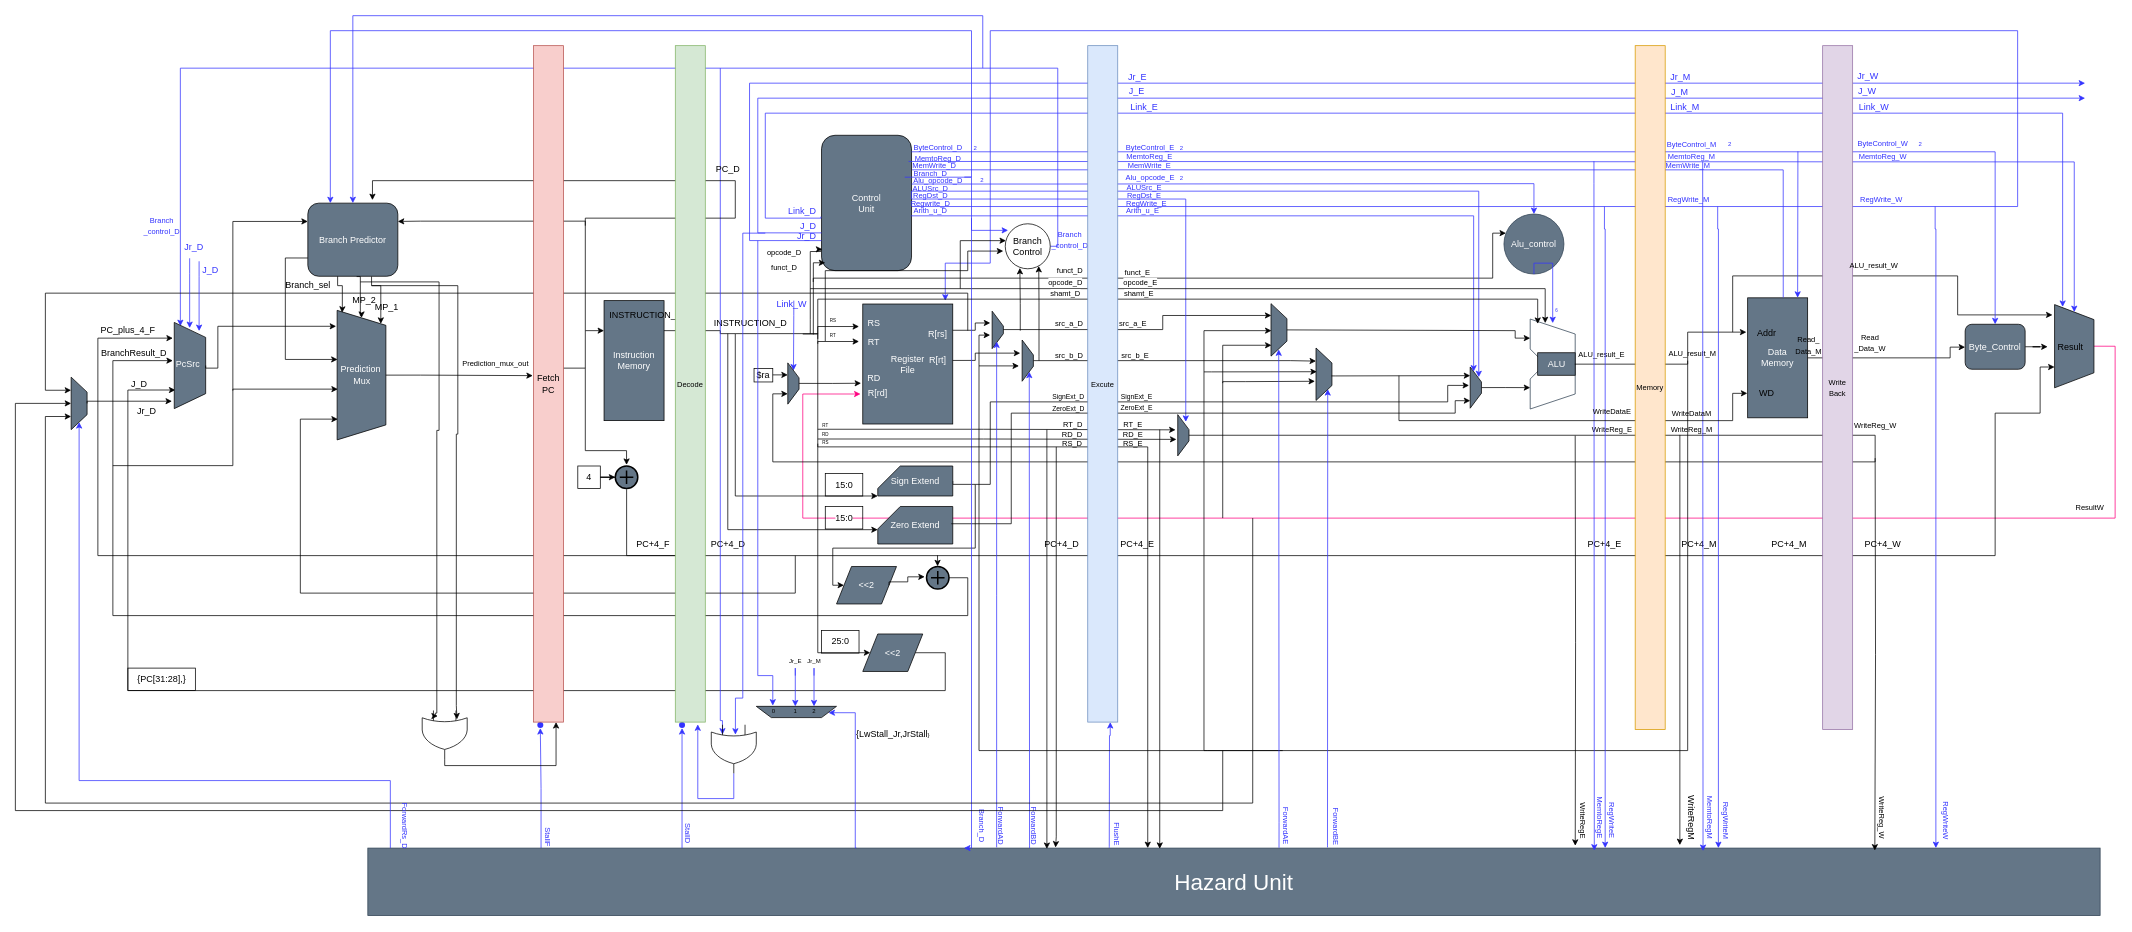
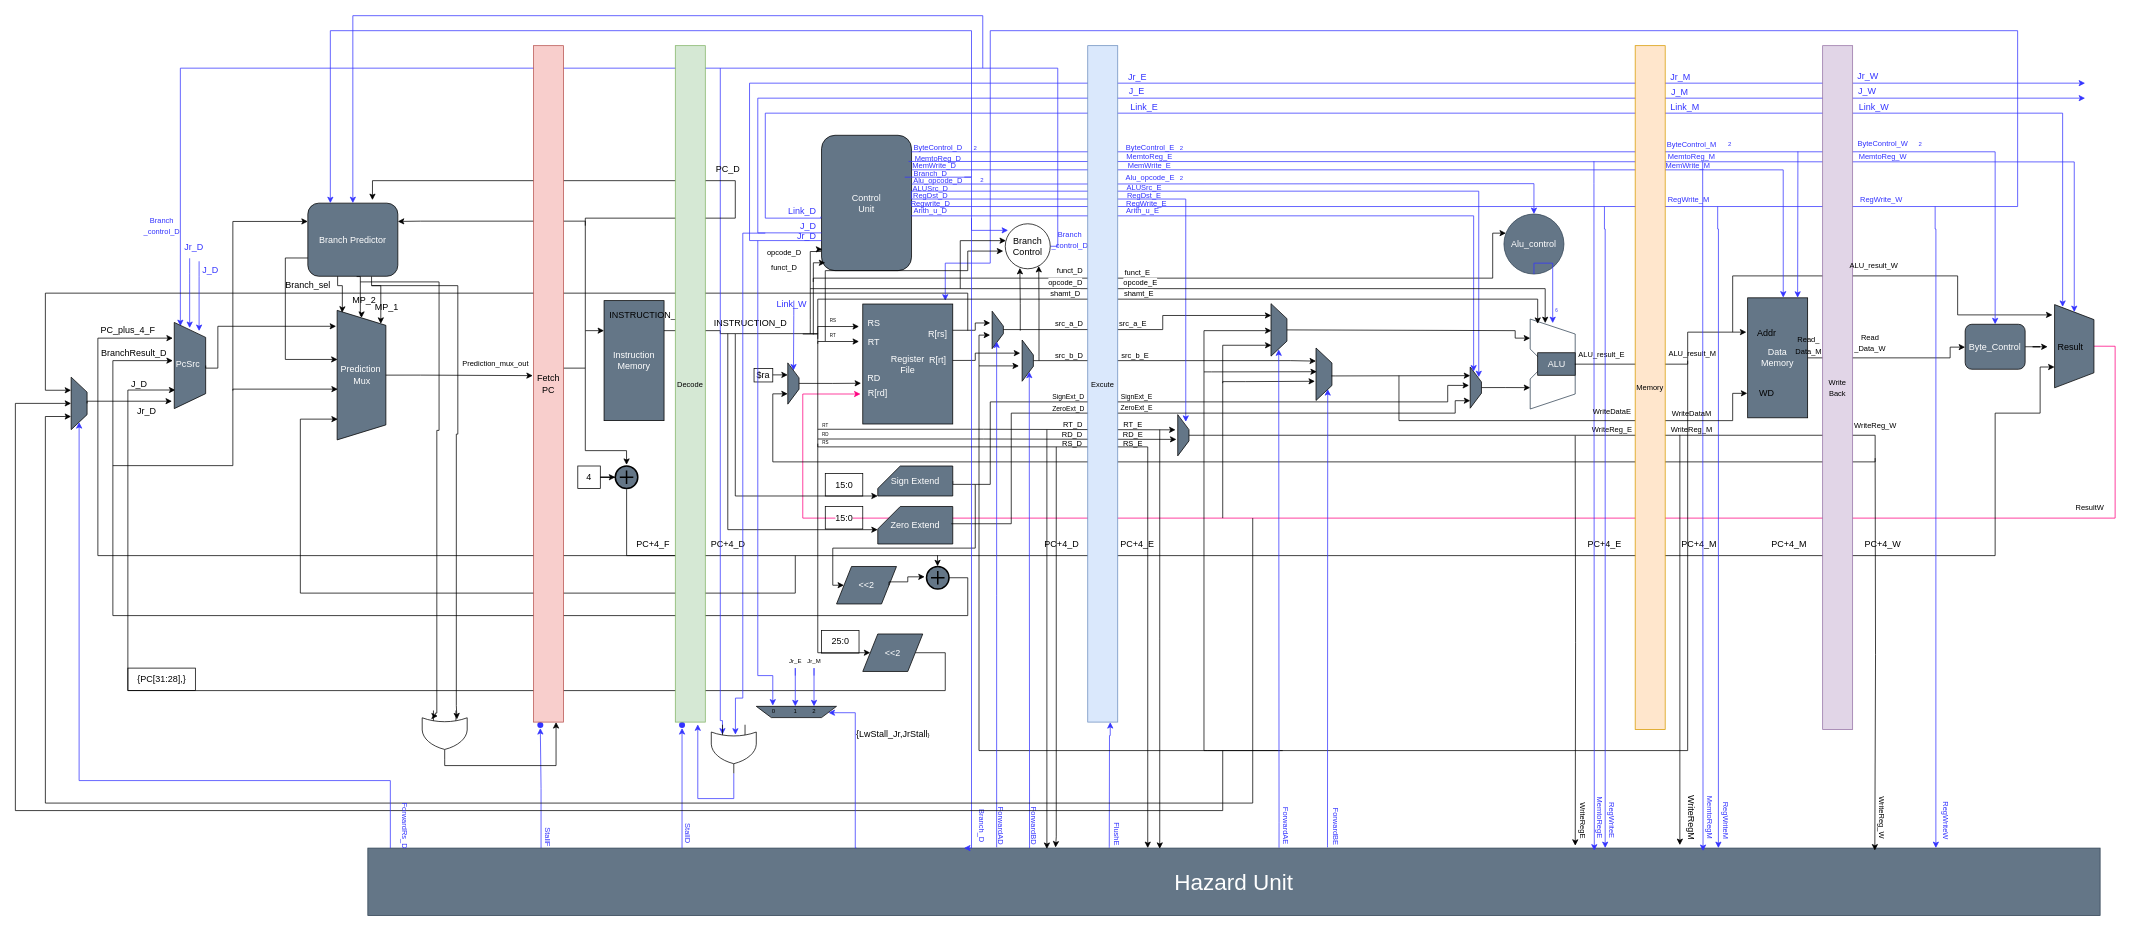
- <mxCell id="59" style="edgeStyle=orthogonalEdgeStyle;rounded=0;orthogonalLoop=1;jettySize=auto;html=1;strokeColor=#3333FF;exitX=0.119;exitY=0.035;exitDx=0;exitDy=0;exitPerimeter=0;entryX=0.593;entryY=-0.002;entryDx=0;entryDy=0;entryPerimeter=0;endArrow=none;" parent="1" source="65" target="5" edge="1"><mxGeometry relative="1" as="geometry"><mxPoint x="1637" y="400" as="targetPoint" /><mxPoint x="1220" y="220.5" as="sourcePoint" /><Array as="points"><mxPoint x="2377" y="226" /><mxPoint x="2377" y="396" /></Array></mxGeometry></mxCell>
+ <mxCell id="59" style="edgeStyle=orthogonalEdgeStyle;rounded=0;orthogonalLoop=1;jettySize=auto;html=1;strokeColor=#3333FF;exitX=0.119;exitY=0.035;exitDx=0;exitDy=0;exitPerimeter=0;entryX=0.593;entryY=-0.002;entryDx=0;entryDy=0;entryPerimeter=0;" parent="1" source="65" target="5" edge="1"><mxGeometry relative="1" as="geometry"><mxPoint x="1637" y="400" as="targetPoint" /><mxPoint x="1220" y="220.5" as="sourcePoint" /><Array as="points"><mxPoint x="2377" y="226" /><mxPoint x="2377" y="396" /></Array></mxGeometry></mxCell>
